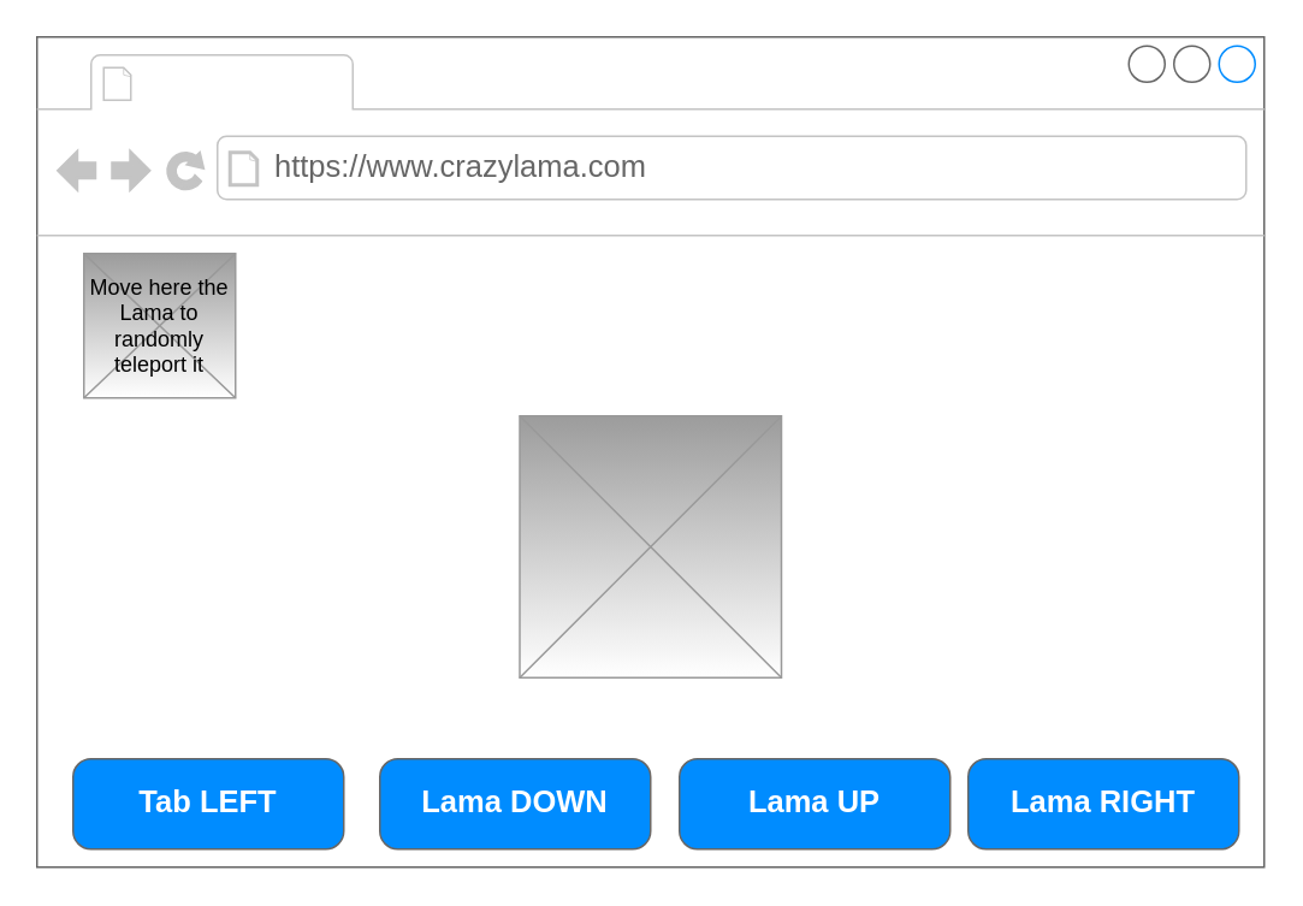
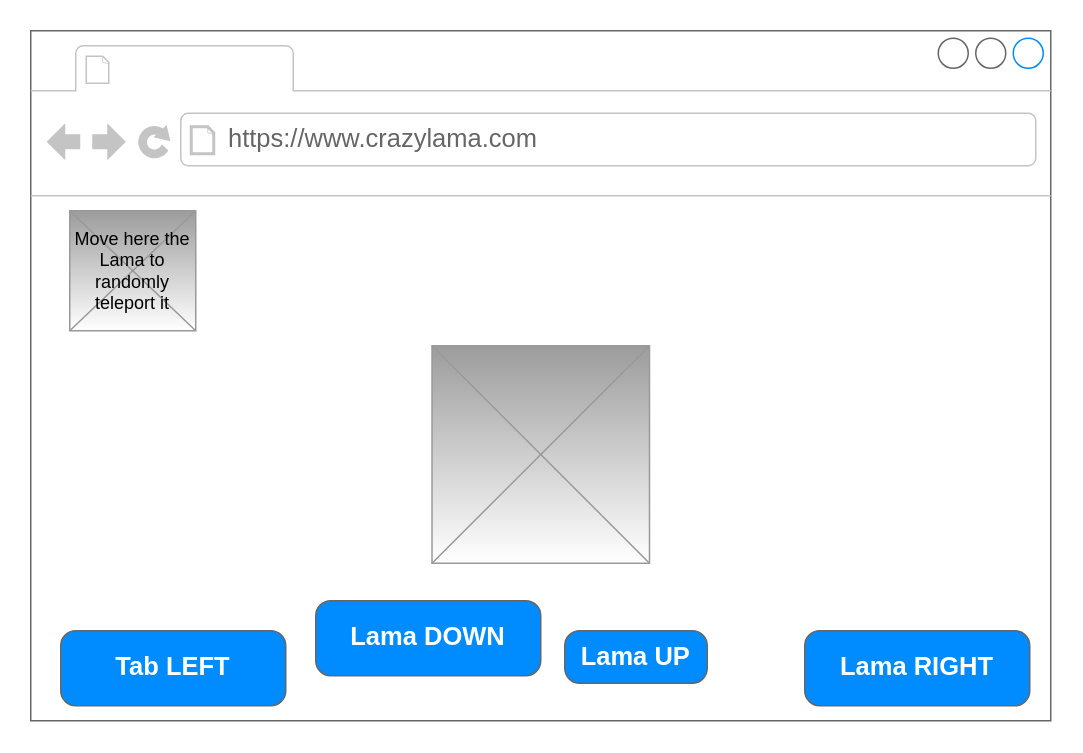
- <mxCell id="8" value="Lama DOWN" style="strokeWidth=1;shadow=0;dashed=0;align=center;html=1;shape=mxgraph.mockup.buttons.button;strokeColor=#666666;fontColor=#ffffff;mainText=;buttonStyle=round;fontSize=17;fontStyle=1;fillColor=#008cff;whiteSpace=wrap;" vertex="1" parent="2"><mxGeometry x="190" y="400" width="150" height="50" as="geometry" /></mxCell>
+ <mxCell id="8" value="Lama DOWN" style="strokeWidth=1;shadow=0;dashed=0;align=center;html=1;shape=mxgraph.mockup.buttons.button;strokeColor=#666666;fontColor=#ffffff;mainText=;buttonStyle=round;fontSize=17;fontStyle=1;fillColor=#008cff;whiteSpace=wrap;" vertex="1" parent="2"><mxGeometry x="190" y="380" width="150" height="50" as="geometry" /></mxCell>
- <mxCell id="7" value="Lama UP" style="strokeWidth=1;shadow=0;dashed=0;align=center;html=1;shape=mxgraph.mockup.buttons.button;strokeColor=#666666;fontColor=#ffffff;mainText=;buttonStyle=round;fontSize=17;fontStyle=1;fillColor=#008cff;whiteSpace=wrap;" vertex="1" parent="2"><mxGeometry x="356" y="400" width="150" height="50" as="geometry" /></mxCell>
+ <mxCell id="7" value="Lama UP" style="strokeWidth=1;shadow=0;dashed=0;align=center;html=1;shape=mxgraph.mockup.buttons.button;strokeColor=#666666;fontColor=#ffffff;mainText=;buttonStyle=round;fontSize=17;fontStyle=1;fillColor=#008cff;whiteSpace=wrap;" vertex="1" parent="2"><mxGeometry x="356" y="400" width="95" height="35" as="geometry" /></mxCell>
